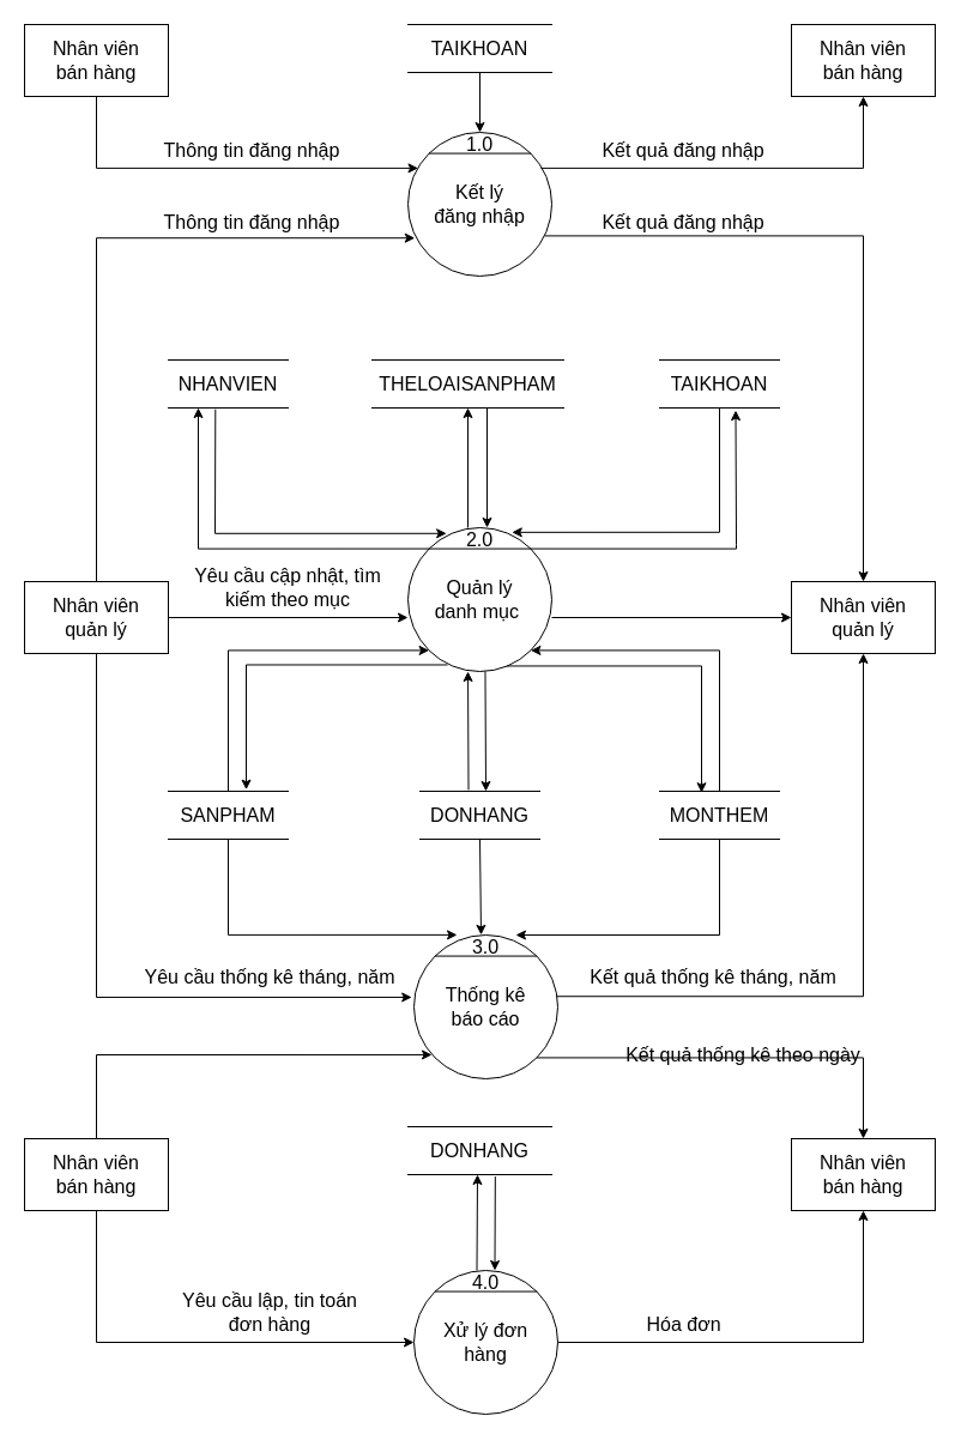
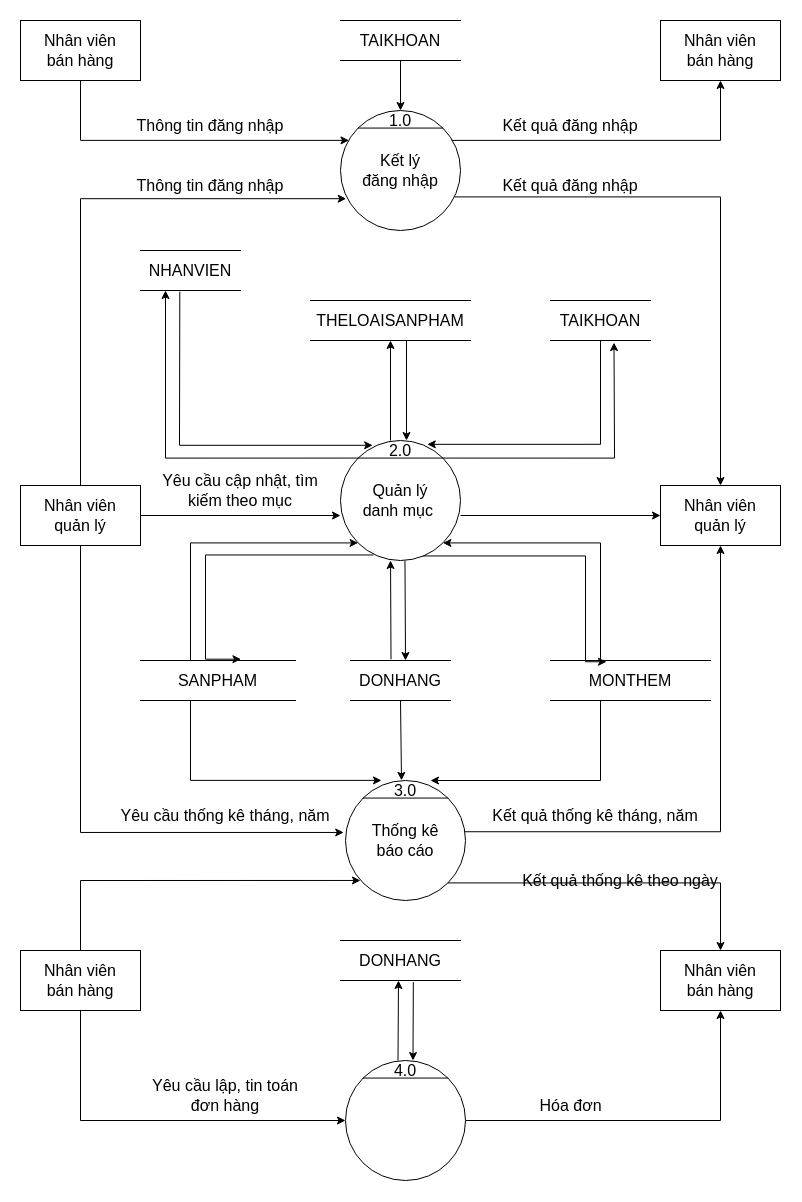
- <mxCell id="40" value="NHANVIEN" style="shape=partialRectangle;whiteSpace=wrap;html=1;left=0;right=0;fillColor=none;fontSize=16;" parent="1" vertex="1"><mxGeometry x="140" y="300" width="100" height="40" as="geometry" /></mxCell>
+ <mxCell id="40" value="NHANVIEN" style="shape=partialRectangle;whiteSpace=wrap;html=1;left=0;right=0;fillColor=none;fontSize=16;" parent="1" vertex="1"><mxGeometry x="140" y="250" width="100" height="40" as="geometry" /></mxCell>
- <mxCell id="37" value="SANPHAM" style="shape=partialRectangle;whiteSpace=wrap;html=1;left=0;right=0;fillColor=none;fontSize=16;" parent="1" vertex="1"><mxGeometry x="140" y="660" width="100" height="40" as="geometry" /></mxCell>
+ <mxCell id="37" value="SANPHAM" style="shape=partialRectangle;whiteSpace=wrap;html=1;left=0;right=0;fillColor=none;fontSize=16;" parent="1" vertex="1"><mxGeometry x="140" y="660" width="155" height="40" as="geometry" /></mxCell>
- <mxCell id="39" value="MONTHEM" style="shape=partialRectangle;whiteSpace=wrap;html=1;left=0;right=0;fillColor=none;fontSize=16;" parent="1" vertex="1"><mxGeometry x="550" y="660" width="100" height="40" as="geometry" /></mxCell>
+ <mxCell id="39" value="MONTHEM" style="shape=partialRectangle;whiteSpace=wrap;html=1;left=0;right=0;fillColor=none;fontSize=16;" parent="1" vertex="1"><mxGeometry x="550" y="660" width="160" height="40" as="geometry" /></mxCell>
- <mxCell id="14" value="&lt;font style=&quot;font-size: 16px&quot;&gt;Xử lý đơn hàng&lt;/font&gt;" style="text;html=1;strokeColor=none;fillColor=none;align=center;verticalAlign=middle;whiteSpace=wrap;rounded=0;fontSize=16;" parent="1" vertex="1"><mxGeometry x="365" y="1105" width="80" height="30" as="geometry" /></mxCell>
